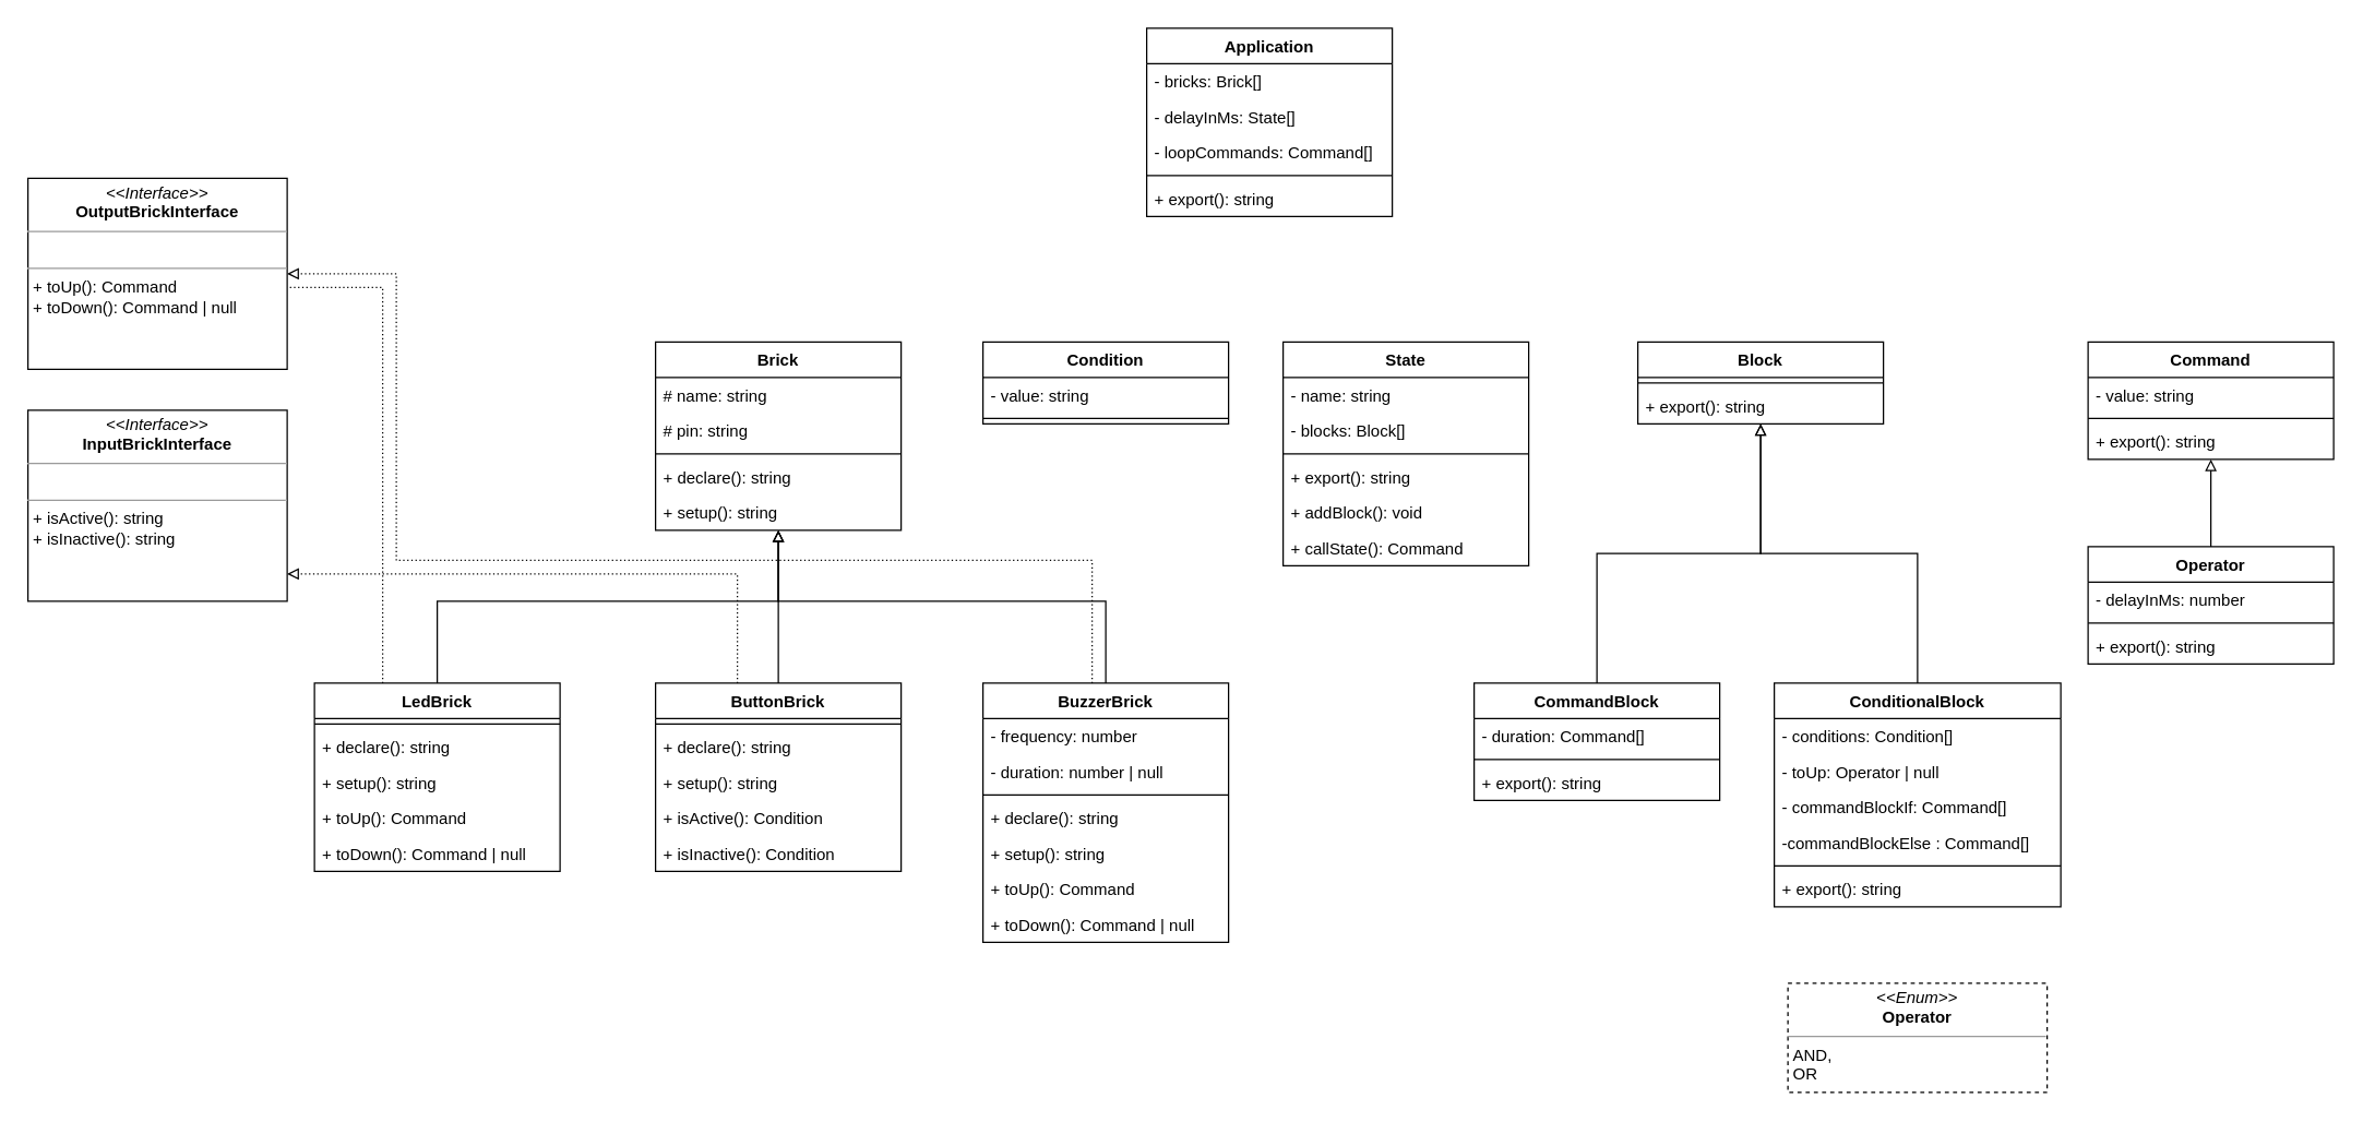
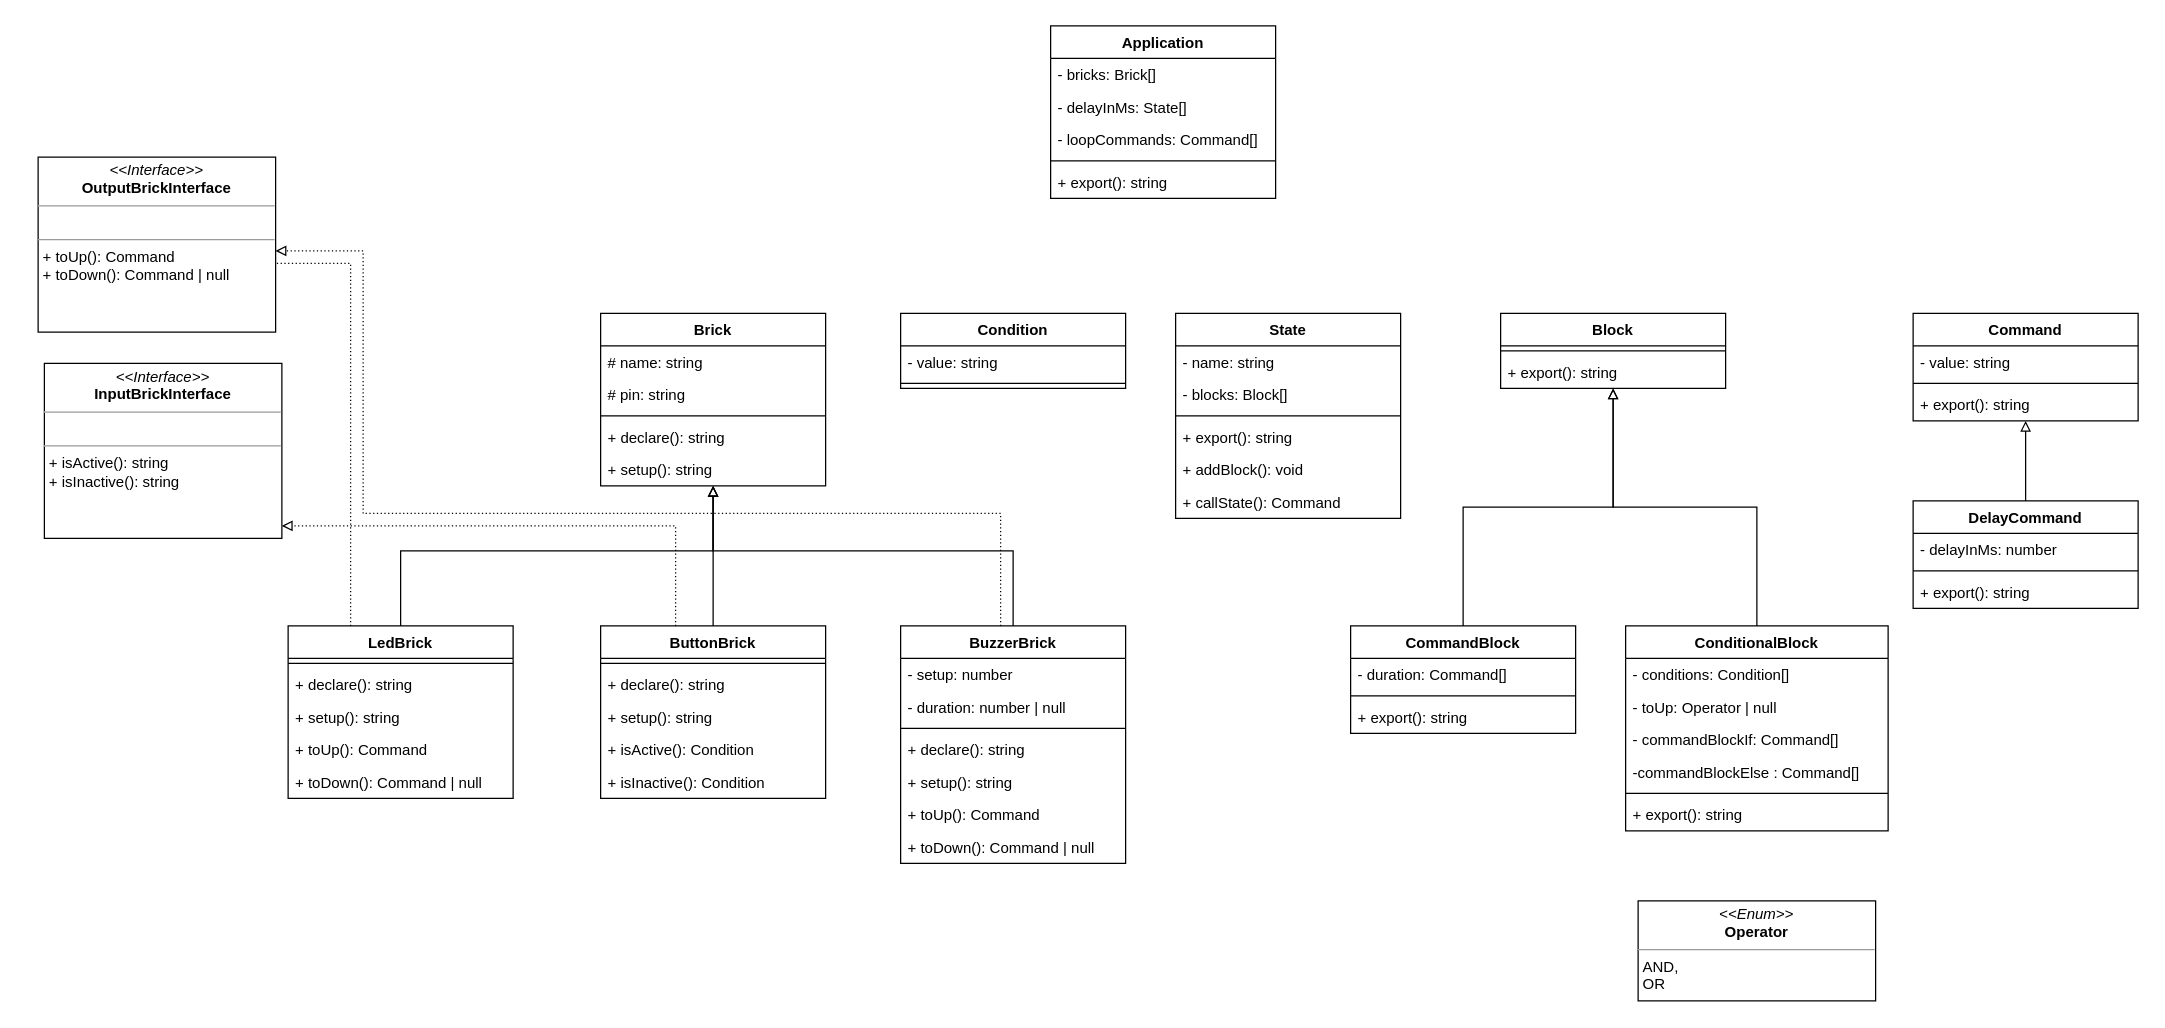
- <mxCell id="48" value="&lt;p style=&quot;margin:0px;margin-top:4px;text-align:center;&quot;&gt;&lt;i&gt;&amp;lt;&amp;lt;Interface&amp;gt;&amp;gt;&lt;/i&gt;&lt;br&gt;&lt;b&gt;OutputBrickInterface&lt;/b&gt;&lt;br&gt;&lt;/p&gt;&lt;hr size=&quot;1&quot;&gt;&lt;p style=&quot;margin:0px;margin-left:4px;&quot;&gt;&lt;br&gt;&lt;/p&gt;&lt;hr size=&quot;1&quot;&gt;&lt;p style=&quot;margin:0px;margin-left:4px;&quot;&gt;+ toUp(): Command&lt;br&gt;+ toDown(): Command | null&lt;/p&gt;" style="verticalAlign=top;align=left;overflow=fill;fontSize=12;fontFamily=Helvetica;html=1;" vertex="1" parent="1"><mxGeometry x="20" y="130" width="190" height="140" as="geometry" /></mxCell>
+ <mxCell id="48" value="&lt;p style=&quot;margin:0px;margin-top:4px;text-align:center;&quot;&gt;&lt;i&gt;&amp;lt;&amp;lt;Interface&amp;gt;&amp;gt;&lt;/i&gt;&lt;br&gt;&lt;b&gt;OutputBrickInterface&lt;/b&gt;&lt;br&gt;&lt;/p&gt;&lt;hr size=&quot;1&quot;&gt;&lt;p style=&quot;margin:0px;margin-left:4px;&quot;&gt;&lt;br&gt;&lt;/p&gt;&lt;hr size=&quot;1&quot;&gt;&lt;p style=&quot;margin:0px;margin-left:4px;&quot;&gt;+ toUp(): Command&lt;br&gt;+ toDown(): Command | null&lt;/p&gt;" style="verticalAlign=top;align=left;overflow=fill;fontSize=12;fontFamily=Helvetica;html=1;" vertex="1" parent="1"><mxGeometry x="30" y="125" width="190" height="140" as="geometry" /></mxCell>
- <mxCell id="47" value="&lt;p style=&quot;margin:0px;margin-top:4px;text-align:center;&quot;&gt;&lt;i&gt;&amp;lt;&amp;lt;Interface&amp;gt;&amp;gt;&lt;/i&gt;&lt;br&gt;&lt;b&gt;InputBrickInterface&lt;/b&gt;&lt;br&gt;&lt;/p&gt;&lt;hr size=&quot;1&quot;&gt;&lt;p style=&quot;margin:0px;margin-left:4px;&quot;&gt;&lt;br&gt;&lt;/p&gt;&lt;hr size=&quot;1&quot;&gt;&lt;p style=&quot;margin:0px;margin-left:4px;&quot;&gt;+ isActive(): string&lt;br&gt;+ isInactive(): string&lt;/p&gt;" style="verticalAlign=top;align=left;overflow=fill;fontSize=12;fontFamily=Helvetica;html=1;" vertex="1" parent="1"><mxGeometry x="20" y="300" width="190" height="140" as="geometry" /></mxCell>
+ <mxCell id="47" value="&lt;p style=&quot;margin:0px;margin-top:4px;text-align:center;&quot;&gt;&lt;i&gt;&amp;lt;&amp;lt;Interface&amp;gt;&amp;gt;&lt;/i&gt;&lt;br&gt;&lt;b&gt;InputBrickInterface&lt;/b&gt;&lt;br&gt;&lt;/p&gt;&lt;hr size=&quot;1&quot;&gt;&lt;p style=&quot;margin:0px;margin-left:4px;&quot;&gt;&lt;br&gt;&lt;/p&gt;&lt;hr size=&quot;1&quot;&gt;&lt;p style=&quot;margin:0px;margin-left:4px;&quot;&gt;+ isActive(): string&lt;br&gt;+ isInactive(): string&lt;/p&gt;" style="verticalAlign=top;align=left;overflow=fill;fontSize=12;fontFamily=Helvetica;html=1;" vertex="1" parent="1"><mxGeometry x="35" y="290" width="190" height="140" as="geometry" /></mxCell>
- <mxCell id="70" value="Operator" style="swimlane;fontStyle=1;align=center;verticalAlign=top;childLayout=stackLayout;horizontal=1;startSize=26;horizontalStack=0;resizeParent=1;resizeParentMax=0;resizeLast=0;collapsible=1;marginBottom=0;" vertex="1" parent="1"><mxGeometry x="1530" y="400" width="180" height="86" as="geometry" /></mxCell>
+ <mxCell id="70" value="DelayCommand" style="swimlane;fontStyle=1;align=center;verticalAlign=top;childLayout=stackLayout;horizontal=1;startSize=26;horizontalStack=0;resizeParent=1;resizeParentMax=0;resizeLast=0;collapsible=1;marginBottom=0;" vertex="1" parent="1"><mxGeometry x="1530" y="400" width="180" height="86" as="geometry" /></mxCell>
- <mxCell id="40" value="- frequency: number" style="text;strokeColor=none;fillColor=none;align=left;verticalAlign=top;spacingLeft=4;spacingRight=4;overflow=hidden;rotatable=0;points=[[0,0.5],[1,0.5]];portConstraint=eastwest;" vertex="1" parent="39"><mxGeometry y="26" width="180" height="26" as="geometry" /></mxCell>
+ <mxCell id="40" value="- setup: number" style="text;strokeColor=none;fillColor=none;align=left;verticalAlign=top;spacingLeft=4;spacingRight=4;overflow=hidden;rotatable=0;points=[[0,0.5],[1,0.5]];portConstraint=eastwest;" vertex="1" parent="39"><mxGeometry y="26" width="180" height="26" as="geometry" /></mxCell>
- <mxCell id="77" value="&lt;p style=&quot;margin:0px;margin-top:4px;text-align:center;&quot;&gt;&lt;i&gt;&amp;lt;&amp;lt;Enum&amp;gt;&amp;gt;&lt;/i&gt;&lt;br&gt;&lt;b&gt;Operator&lt;/b&gt;&lt;br&gt;&lt;/p&gt;&lt;hr size=&quot;1&quot;&gt;&lt;p style=&quot;margin:0px;margin-left:4px;&quot;&gt;AND,&lt;br&gt;OR&lt;/p&gt;&lt;hr size=&quot;1&quot;&gt;&lt;p style=&quot;margin:0px;margin-left:4px;&quot;&gt;&lt;br&gt;&lt;/p&gt;" style="verticalAlign=top;align=left;overflow=fill;fontSize=12;fontFamily=Helvetica;html=1;dashed=1;" vertex="1" parent="1"><mxGeometry x="1310" y="720" width="190" height="80" as="geometry" /></mxCell>
+ <mxCell id="77" value="&lt;p style=&quot;margin:0px;margin-top:4px;text-align:center;&quot;&gt;&lt;i&gt;&amp;lt;&amp;lt;Enum&amp;gt;&amp;gt;&lt;/i&gt;&lt;br&gt;&lt;b&gt;Operator&lt;/b&gt;&lt;br&gt;&lt;/p&gt;&lt;hr size=&quot;1&quot;&gt;&lt;p style=&quot;margin:0px;margin-left:4px;&quot;&gt;AND,&lt;br&gt;OR&lt;/p&gt;&lt;hr size=&quot;1&quot;&gt;&lt;p style=&quot;margin:0px;margin-left:4px;&quot;&gt;&lt;br&gt;&lt;/p&gt;" style="verticalAlign=top;align=left;overflow=fill;fontSize=12;fontFamily=Helvetica;html=1;" vertex="1" parent="1"><mxGeometry x="1310" y="720" width="190" height="80" as="geometry" /></mxCell>
